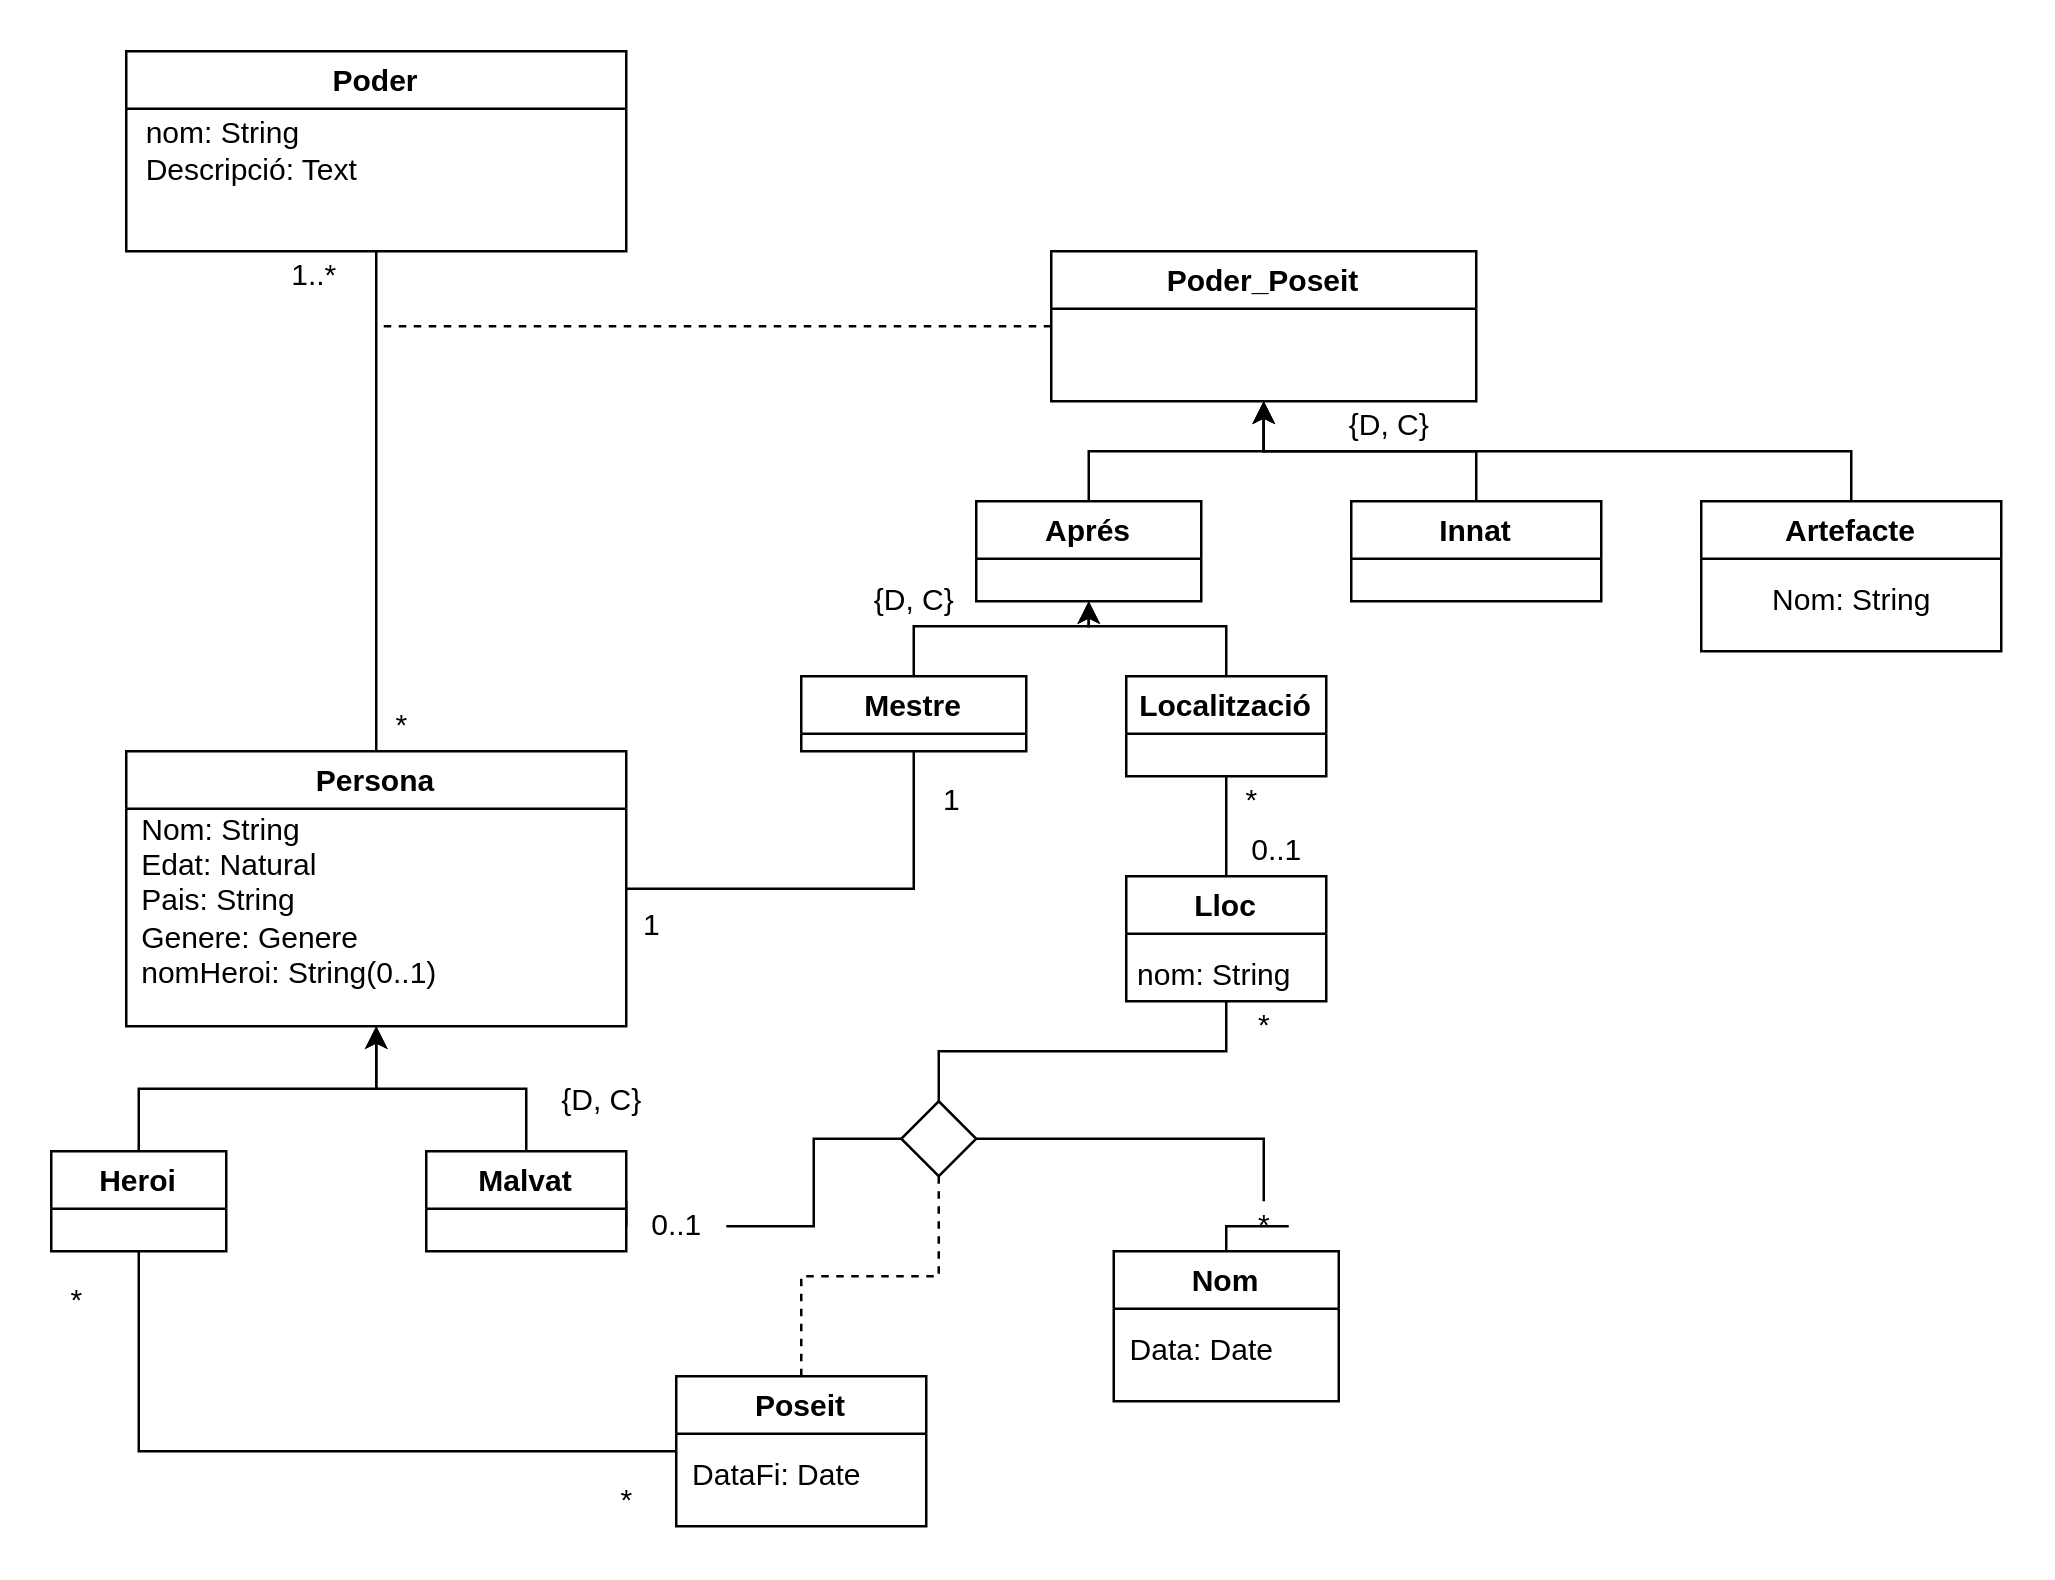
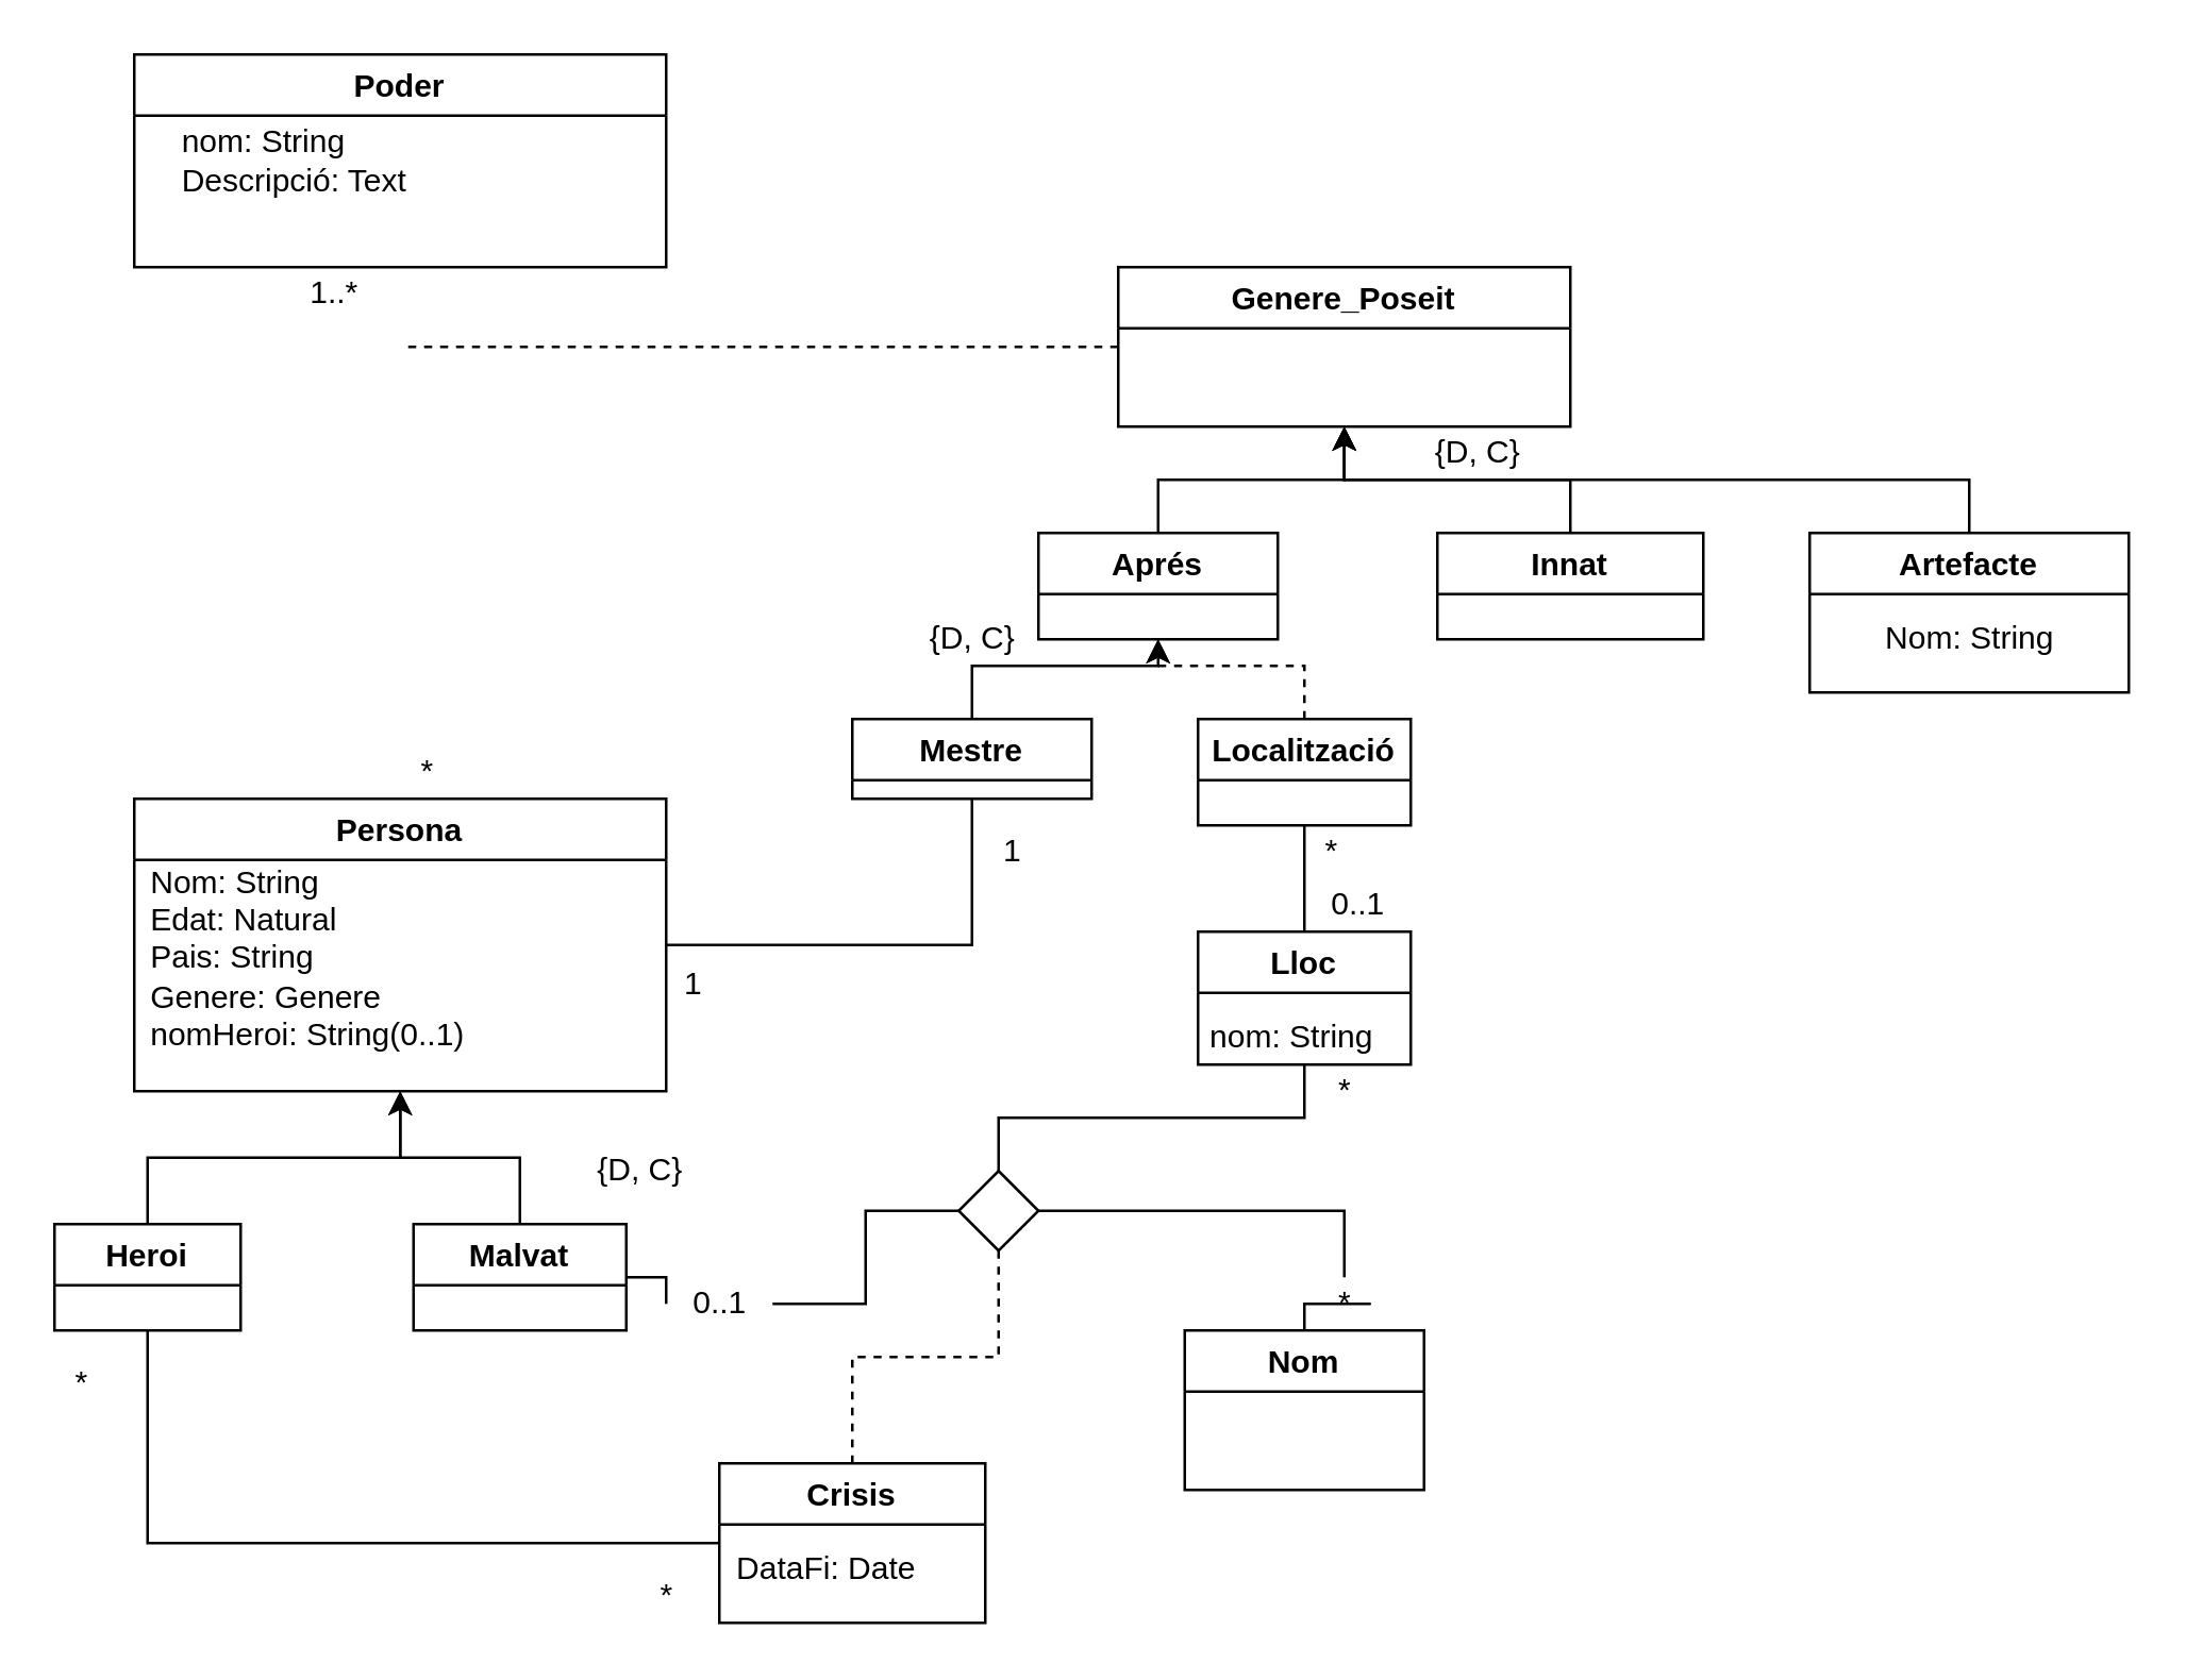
- <mxCell id="4" value="&lt;div style=&quot;text-align: justify&quot;&gt;&lt;span&gt;nom: String&lt;/span&gt;&lt;/div&gt;&lt;div style=&quot;text-align: justify&quot;&gt;&lt;span&gt;Descripció: Text&lt;/span&gt;&lt;/div&gt;" style="text;html=1;align=center;verticalAlign=middle;resizable=0;points=[];autosize=1;strokeColor=none;fillColor=none;" vertex="1" parent="3"><mxGeometry y="25" width="100" height="30" as="geometry" /></mxCell>
+ <mxCell id="4" value="&lt;div style=&quot;text-align: justify&quot;&gt;&lt;span&gt;nom: String&lt;/span&gt;&lt;/div&gt;&lt;div style=&quot;text-align: justify&quot;&gt;&lt;span&gt;Descripció: Text&lt;/span&gt;&lt;/div&gt;" style="text;html=1;align=center;verticalAlign=middle;resizable=0;points=[];autosize=1;strokeColor=none;fillColor=none;" vertex="1" parent="3"><mxGeometry x="10" y="25" width="100" height="30" as="geometry" /></mxCell>
- <mxCell id="6" value="Poder_Poseit" style="swimlane;" vertex="1" parent="1"><mxGeometry x="420" y="100" width="170" height="60" as="geometry" /></mxCell>
+ <mxCell id="6" value="Genere_Poseit" style="swimlane;" vertex="1" parent="1"><mxGeometry x="420" y="100" width="170" height="60" as="geometry" /></mxCell>
- <mxCell id="2" style="edgeStyle=orthogonalEdgeStyle;rounded=0;orthogonalLoop=1;jettySize=auto;html=1;exitX=0.5;exitY=1;exitDx=0;exitDy=0;endArrow=none;endFill=0;" edge="1" parent="1" source="3" target="8"><mxGeometry relative="1" as="geometry" /></mxCell>
- <mxCell id="16" style="edgeStyle=orthogonalEdgeStyle;rounded=0;orthogonalLoop=1;jettySize=auto;html=1;exitX=0.5;exitY=0;exitDx=0;exitDy=0;entryX=0.5;entryY=1;entryDx=0;entryDy=0;startArrow=none;startFill=0;endArrow=classic;endFill=1;" edge="1" parent="1" source="18" target="13"><mxGeometry relative="1" as="geometry" /></mxCell>
+ <mxCell id="16" style="edgeStyle=orthogonalEdgeStyle;rounded=0;orthogonalLoop=1;jettySize=auto;html=1;exitX=0.5;exitY=0;exitDx=0;exitDy=0;entryX=0.5;entryY=1;entryDx=0;entryDy=0;startArrow=none;startFill=0;endArrow=classic;endFill=1;dashed=1;" edge="1" parent="1" source="18" target="13"><mxGeometry relative="1" as="geometry" /></mxCell>
- <mxCell id="21" value="Malvat" style="swimlane;" vertex="1" parent="1"><mxGeometry x="170" y="460" width="80" height="40" as="geometry" /></mxCell>
+ <mxCell id="21" value="Malvat" style="swimlane;" vertex="1" parent="1"><mxGeometry x="155" y="460" width="80" height="40" as="geometry" /></mxCell>
- <mxCell id="37" value="Data: Date" style="text;html=1;align=center;verticalAlign=middle;resizable=0;points=[];autosize=1;strokeColor=none;fillColor=none;" vertex="1" parent="1"><mxGeometry x="445" y="530" width="70" height="20" as="geometry" /></mxCell>
- <mxCell id="30" value="Poseit" style="swimlane;" vertex="1" parent="1"><mxGeometry x="270" y="550" width="100" height="60" as="geometry" /></mxCell>
+ <mxCell id="30" value="Crisis" style="swimlane;" vertex="1" parent="1"><mxGeometry x="270" y="550" width="100" height="60" as="geometry" /></mxCell>
